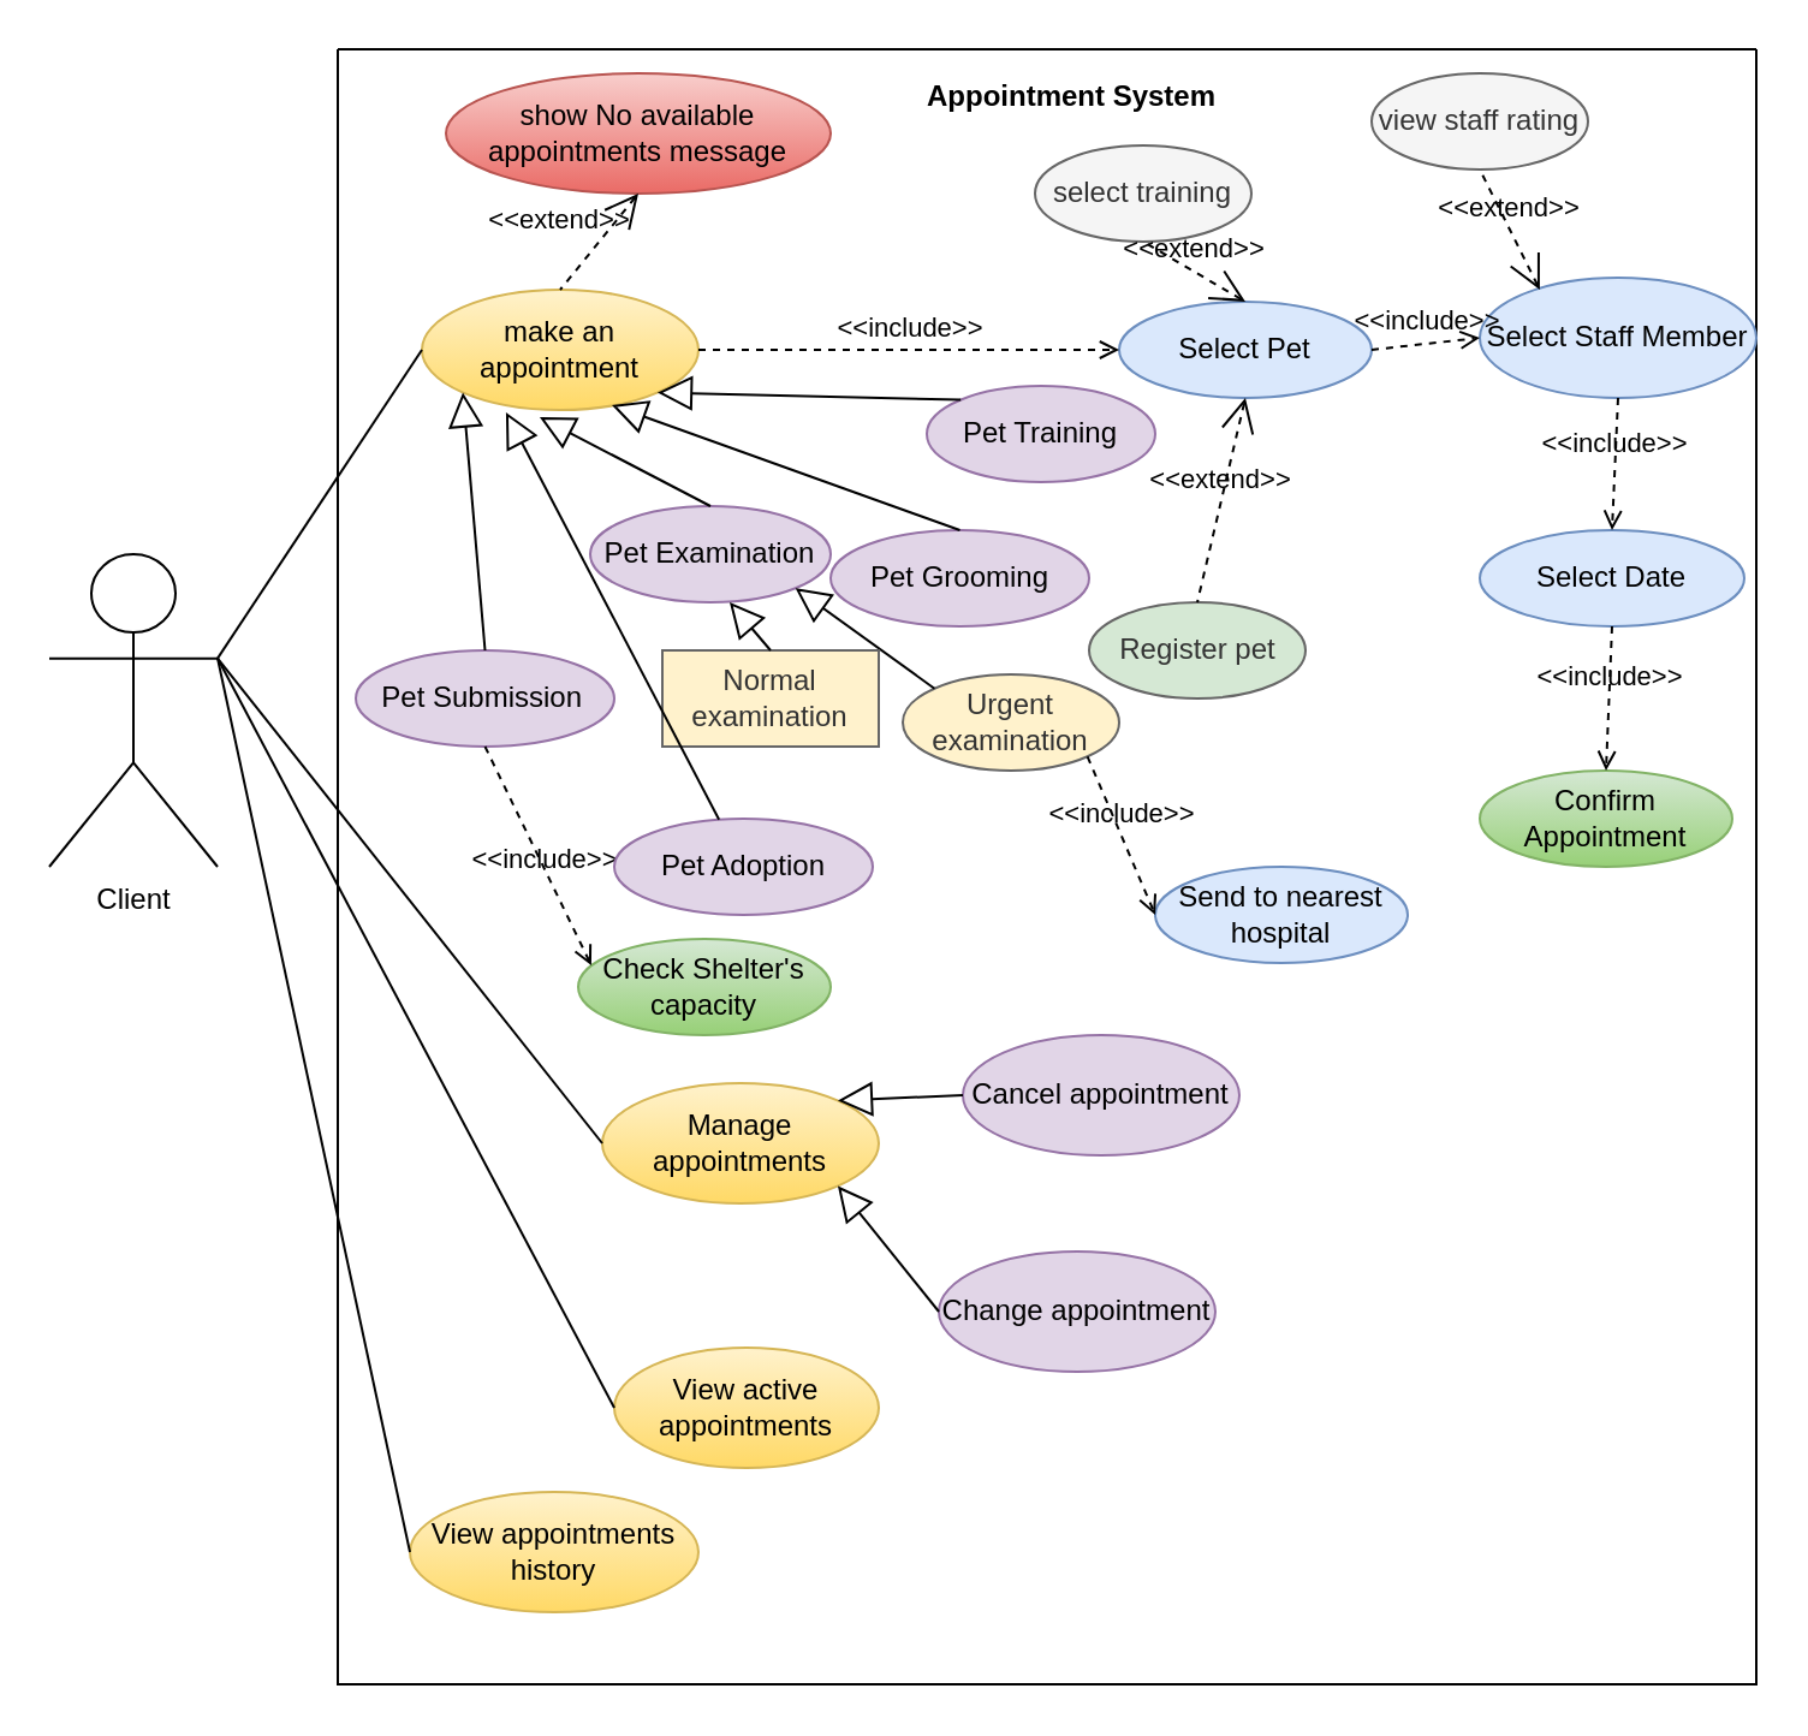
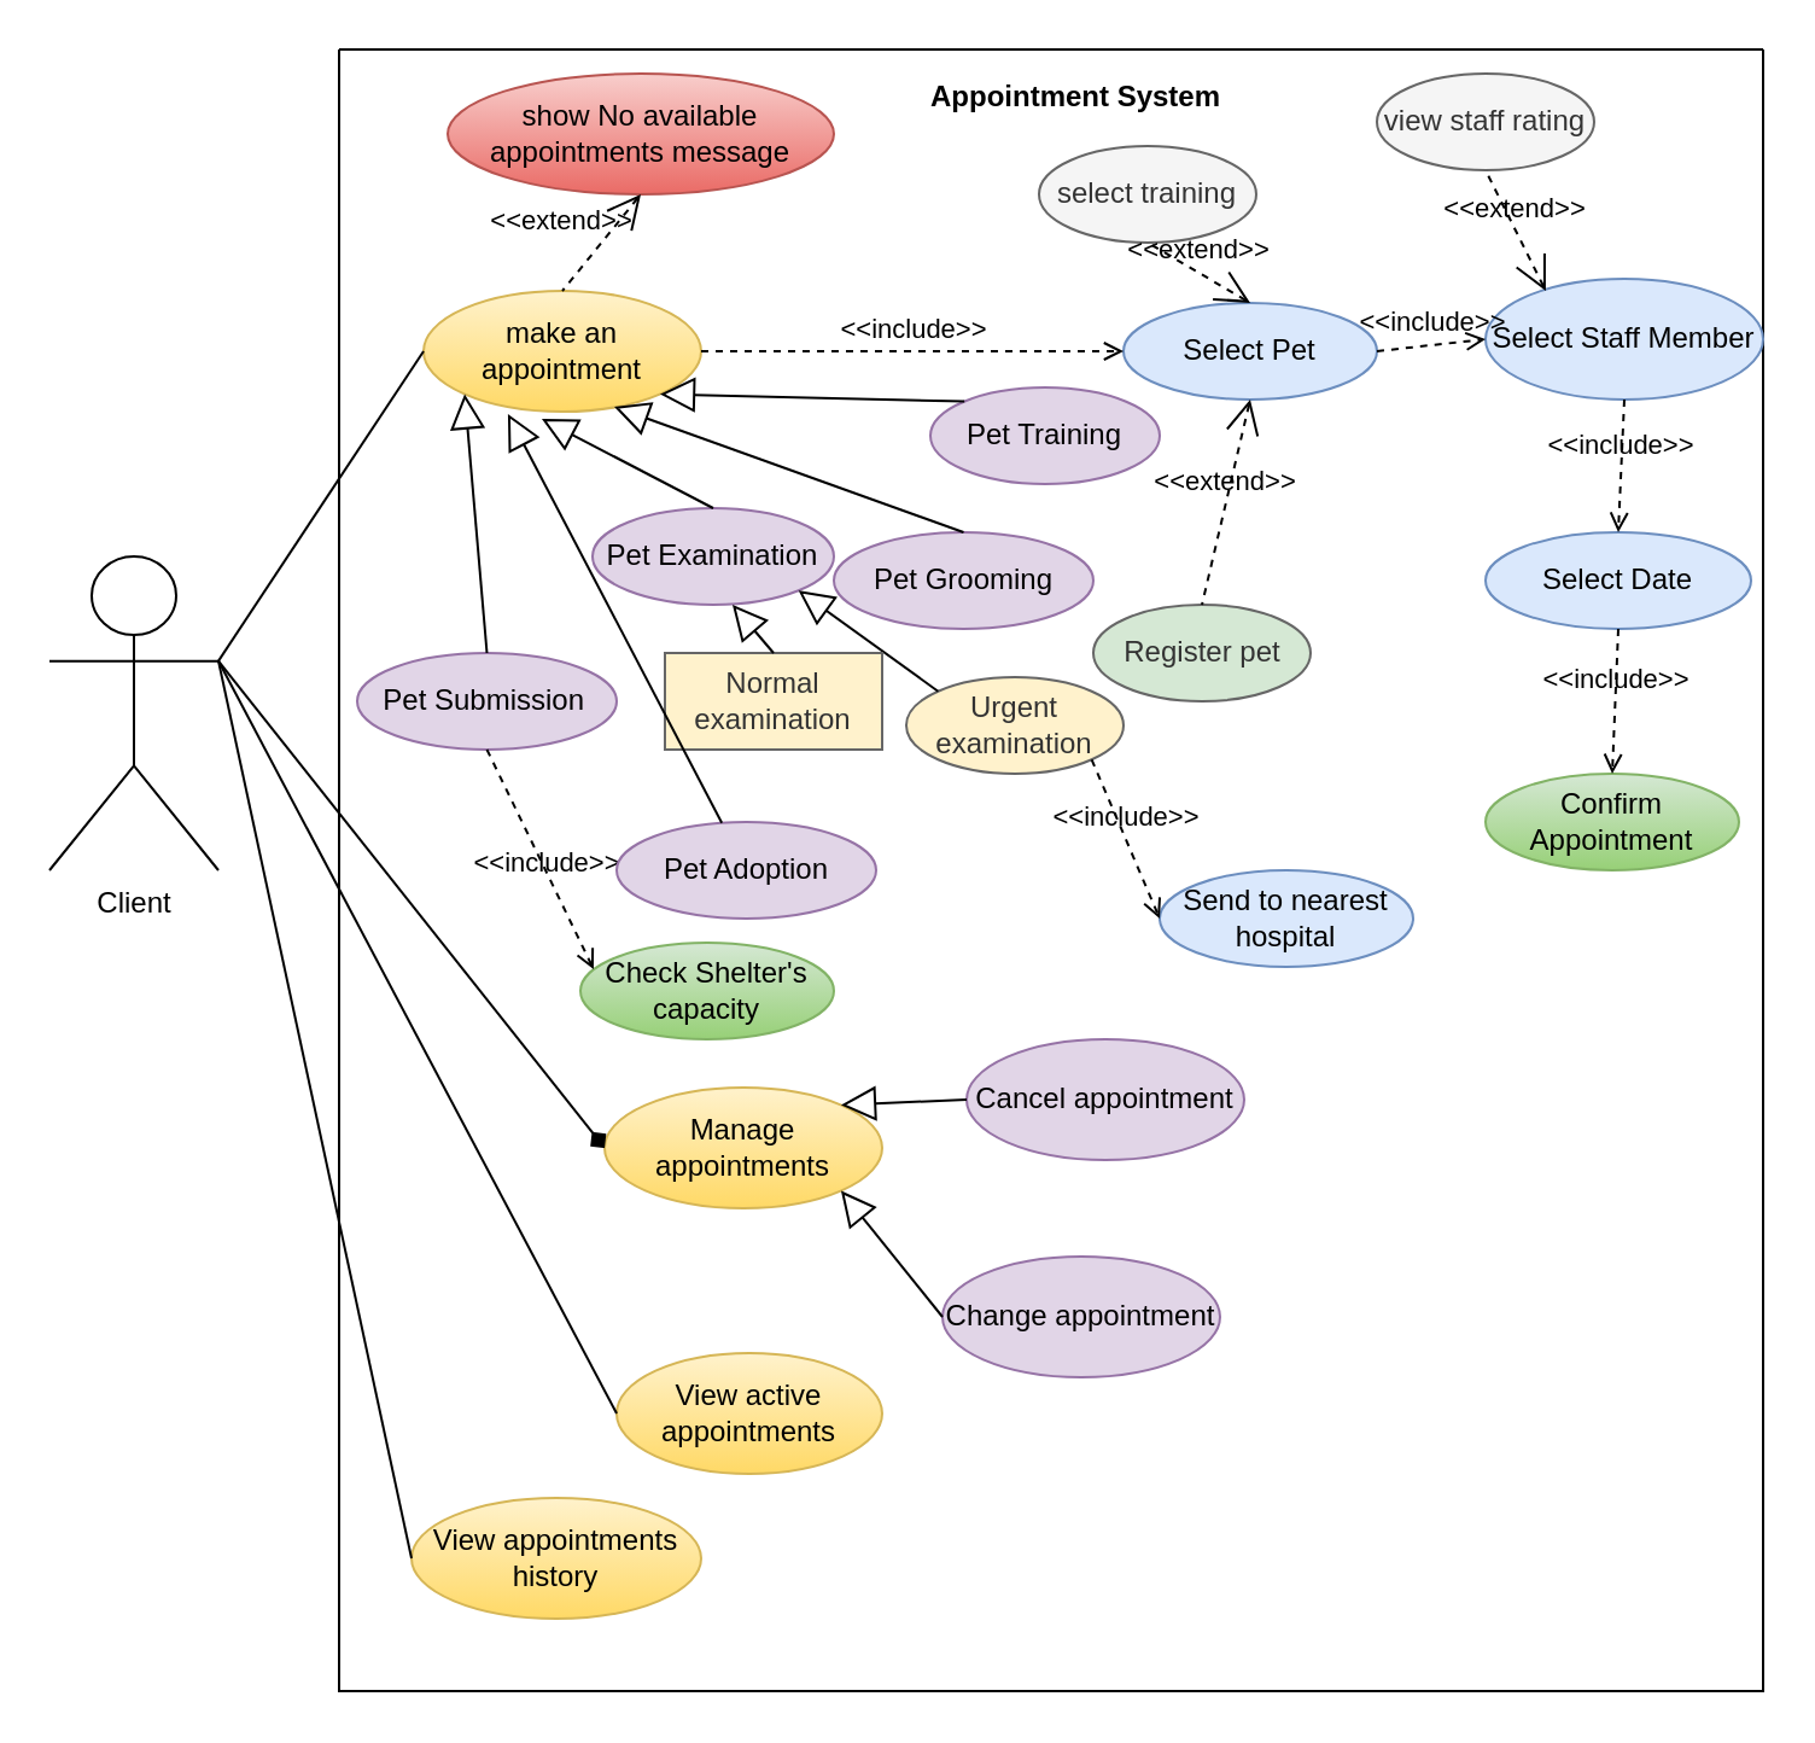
- <mxCell id="50" value="" style="edgeStyle=none;html=1;endArrow=none;verticalAlign=bottom;rounded=0;entryX=0;entryY=0.5;entryDx=0;entryDy=0;exitX=1;exitY=0.333;exitDx=0;exitDy=0;exitPerimeter=0;" parent="1" source="46" target="7" edge="1"><mxGeometry width="160" relative="1" as="geometry"><mxPoint x="100" y="180" as="sourcePoint" /><mxPoint x="252.5" y="155" as="targetPoint" /></mxGeometry></mxCell>
+ <mxCell id="50" value="" style="edgeStyle=none;html=1;endArrow=diamond;verticalAlign=bottom;rounded=0;entryX=0;entryY=0.5;entryDx=0;entryDy=0;exitX=1;exitY=0.333;exitDx=0;exitDy=0;exitPerimeter=0;" parent="1" source="46" target="7" edge="1"><mxGeometry width="160" relative="1" as="geometry"><mxPoint x="100" y="180" as="sourcePoint" /><mxPoint x="252.5" y="155" as="targetPoint" /></mxGeometry></mxCell>
